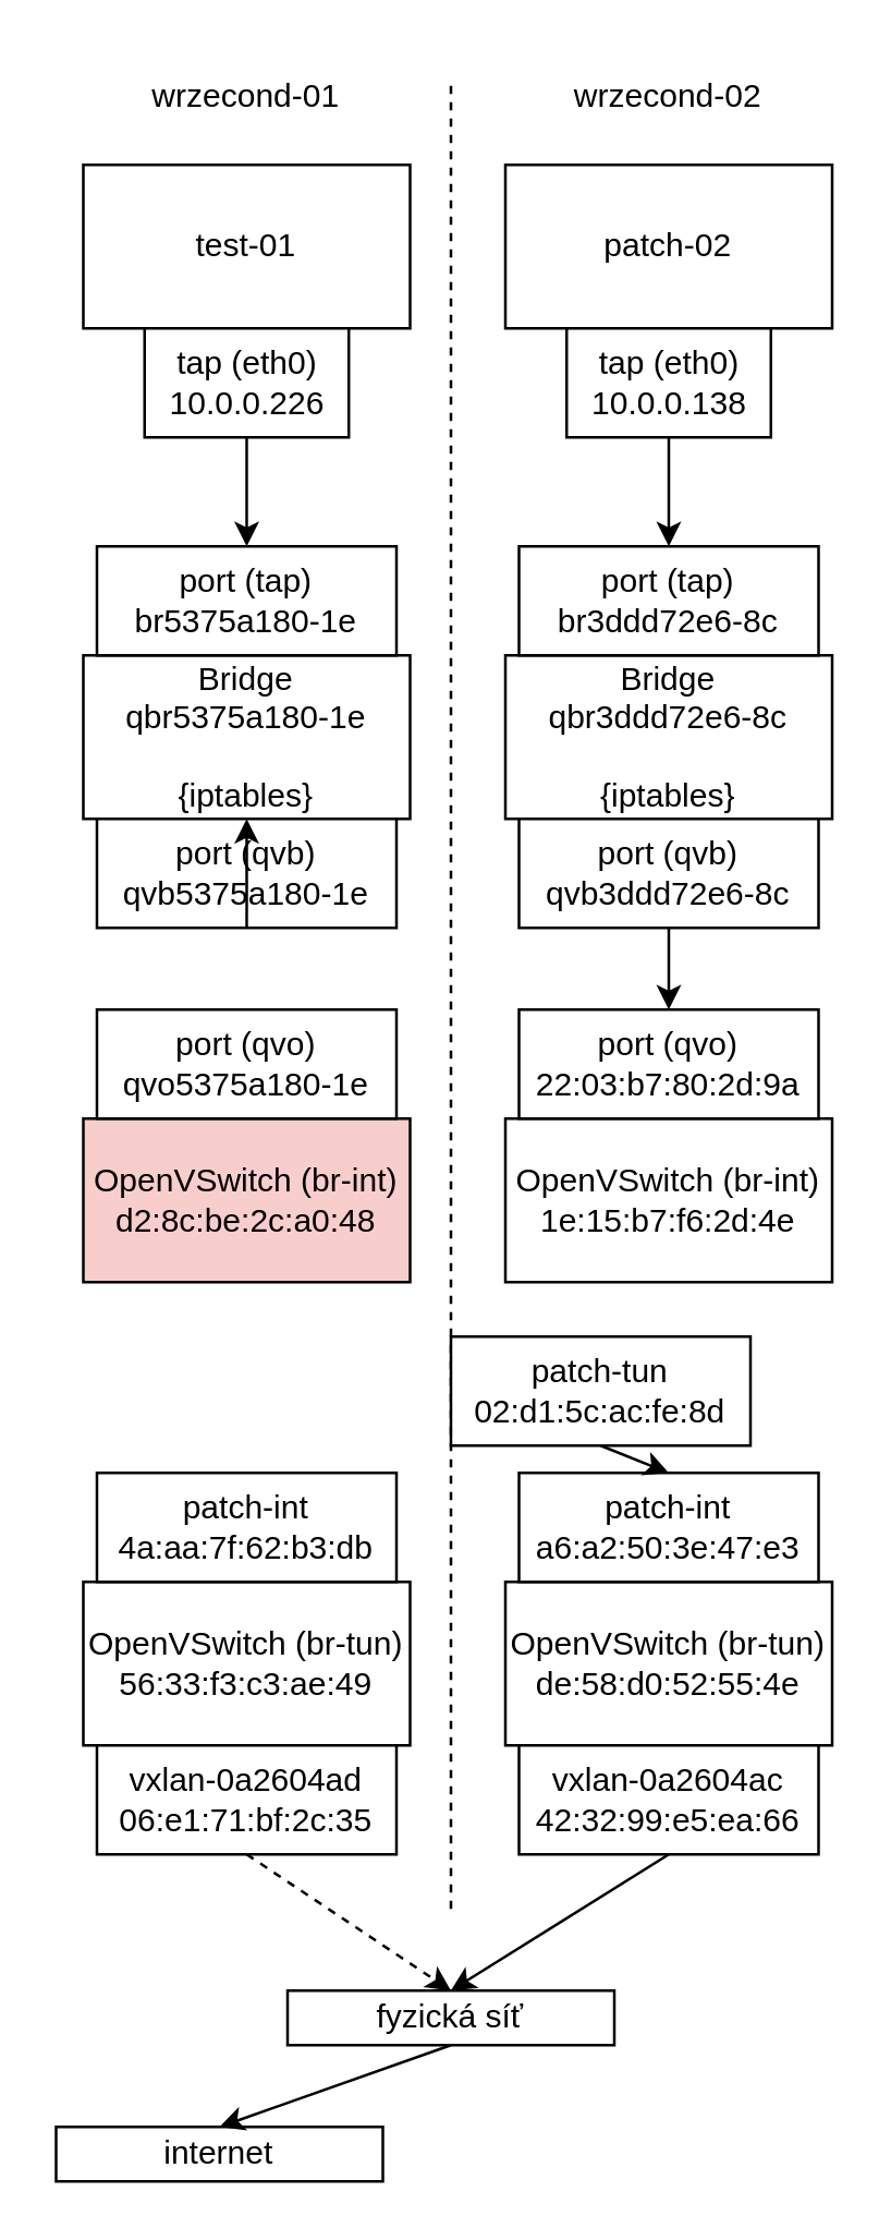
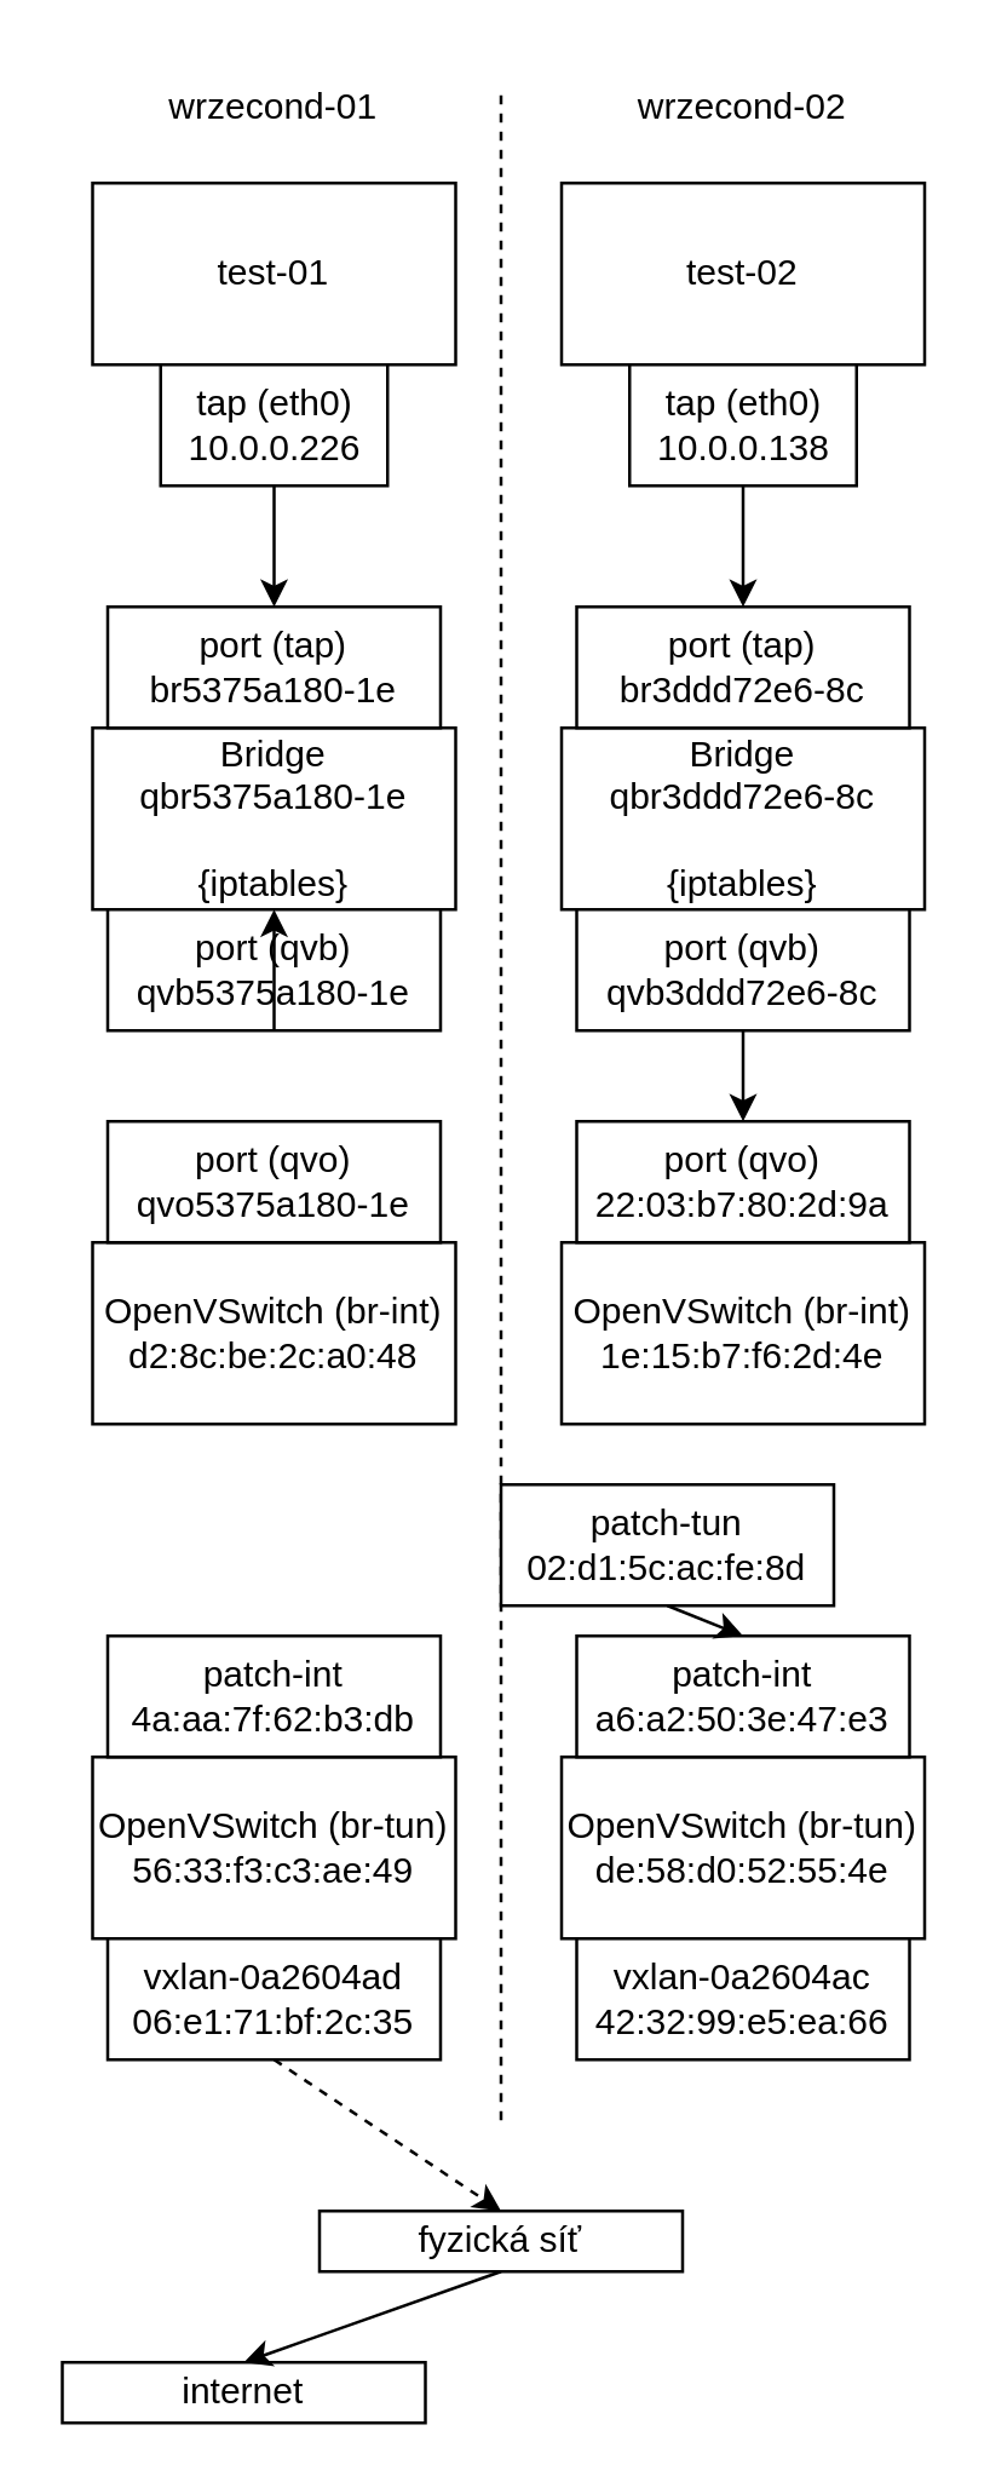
- <mxCell id="6" value="patch-02" style="rounded=0;whiteSpace=wrap;html=1;" vertex="1" parent="1"><mxGeometry x="185" y="60" width="120" height="60" as="geometry" /></mxCell>
+ <mxCell id="6" value="test-02" style="rounded=0;whiteSpace=wrap;html=1;" vertex="1" parent="1"><mxGeometry x="185" y="60" width="120" height="60" as="geometry" /></mxCell>
- <mxCell id="13" value="OpenVSwitch (br-int)&lt;br&gt;d2:8c:be:2c:a0:48" style="rounded=0;whiteSpace=wrap;html=1;fillColor=#f8cecc;" vertex="1" parent="1"><mxGeometry x="30" y="410" width="120" height="60" as="geometry" /></mxCell>
+ <mxCell id="13" value="OpenVSwitch (br-int)&lt;br&gt;d2:8c:be:2c:a0:48" style="rounded=0;whiteSpace=wrap;html=1;" vertex="1" parent="1"><mxGeometry x="30" y="410" width="120" height="60" as="geometry" /></mxCell>
- <mxCell id="35" value="" style="endArrow=classic;html=1;rounded=0;exitX=0.5;exitY=1;exitDx=0;exitDy=0;entryX=0.5;entryY=0;entryDx=0;entryDy=0;" edge="1" parent="1" source="33" target="19"><mxGeometry width="50" height="50" relative="1" as="geometry"><mxPoint x="155" y="620" as="sourcePoint" /><mxPoint x="205" y="570" as="targetPoint" /></mxGeometry></mxCell>
